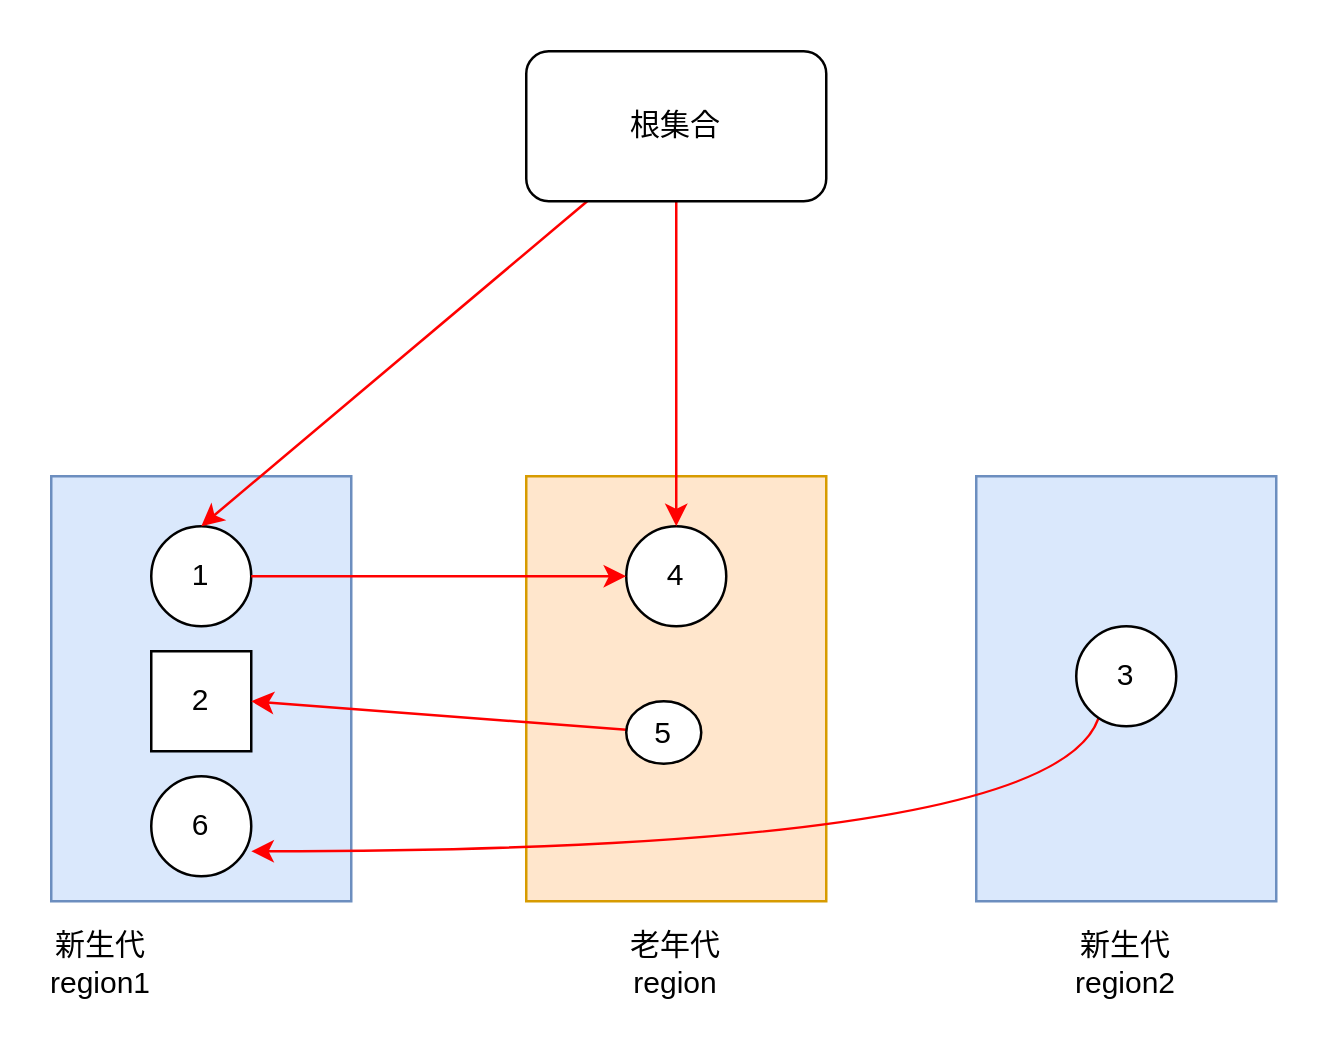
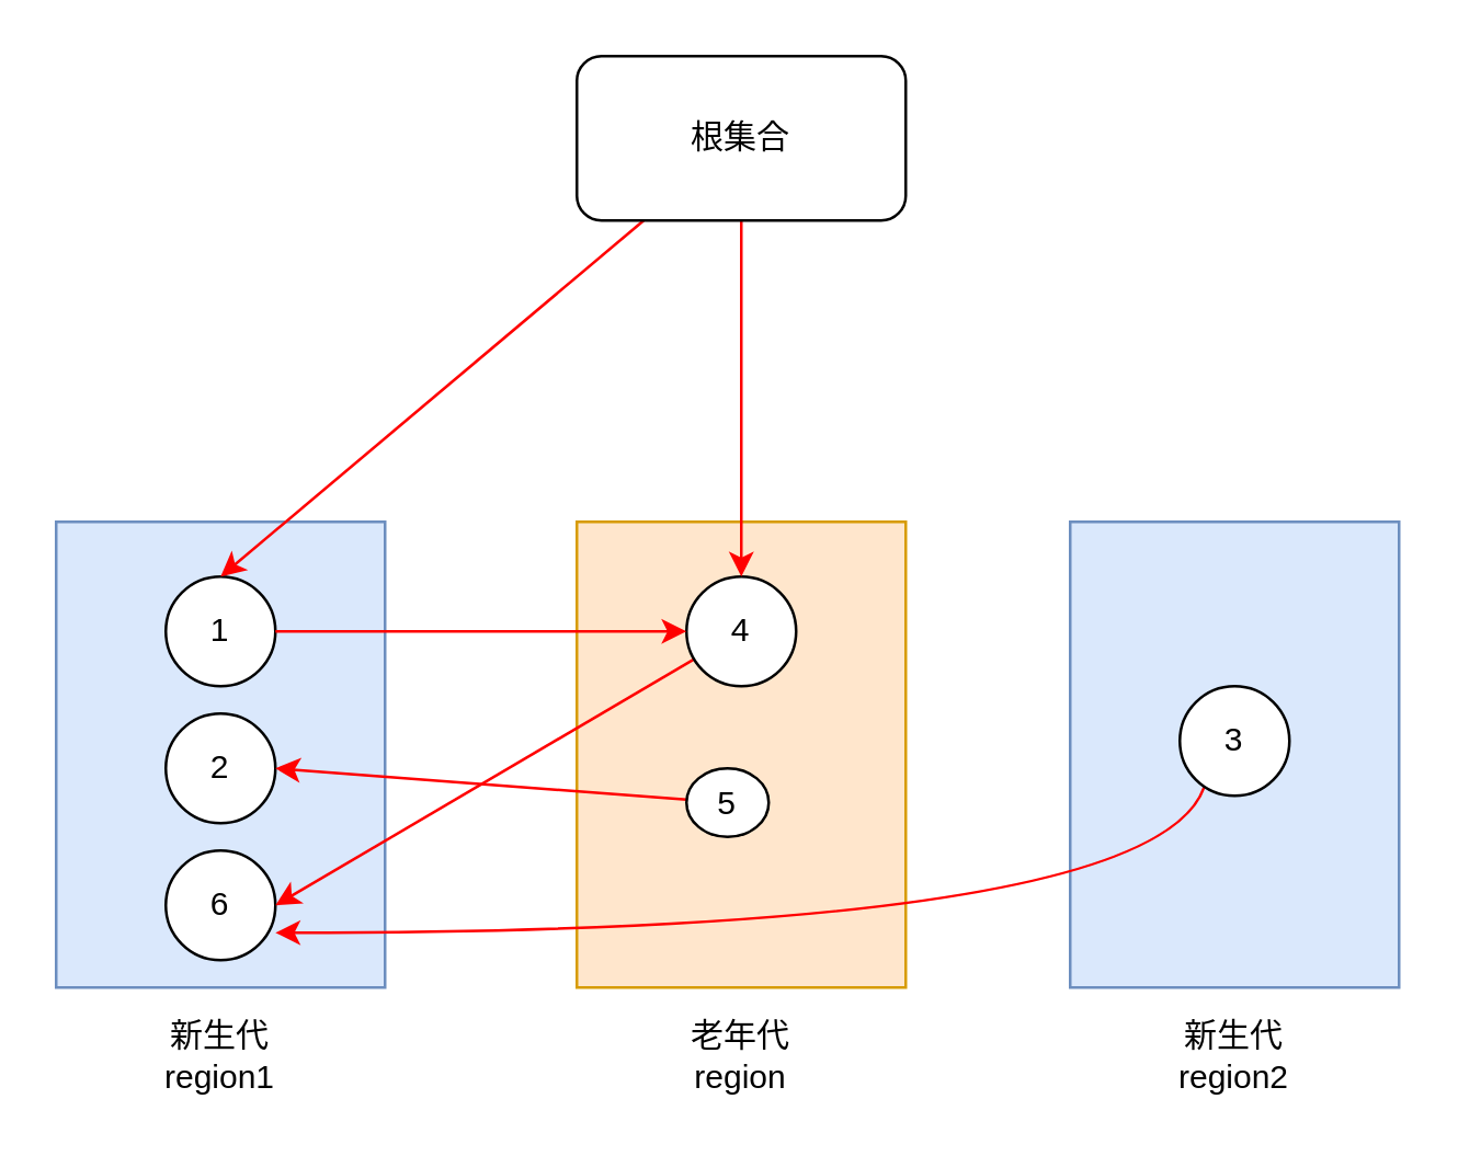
+ <mxCell id="7" style="rounded=0;orthogonalLoop=1;jettySize=auto;html=1;entryX=1;entryY=0.5;entryDx=0;entryDy=0;strokeColor=#FF0000;" edge="1" parent="1" source="8" target="4"><mxGeometry relative="1" as="geometry" /></mxCell>
- <mxCell id="5" value="2" style="whiteSpace=wrap;html=1;aspect=fixed;rounded=0;" vertex="1" parent="1"><mxGeometry x="60" y="260" width="40" height="40" as="geometry" /></mxCell>
+ <mxCell id="5" value="2" style="ellipse;whiteSpace=wrap;html=1;aspect=fixed;" vertex="1" parent="1"><mxGeometry x="60" y="260" width="40" height="40" as="geometry" /></mxCell>
- <mxCell id="17" value="新生代region1" style="text;html=1;strokeColor=none;fillColor=none;align=center;verticalAlign=middle;whiteSpace=wrap;rounded=0;" vertex="1" parent="1"><mxGeometry x="10" y="370" width="60" height="30" as="geometry" /></mxCell>
+ <mxCell id="17" value="新生代region1" style="text;html=1;strokeColor=none;fillColor=none;align=center;verticalAlign=middle;whiteSpace=wrap;rounded=0;" vertex="1" parent="1"><mxGeometry x="50" y="370" width="60" height="30" as="geometry" /></mxCell>
